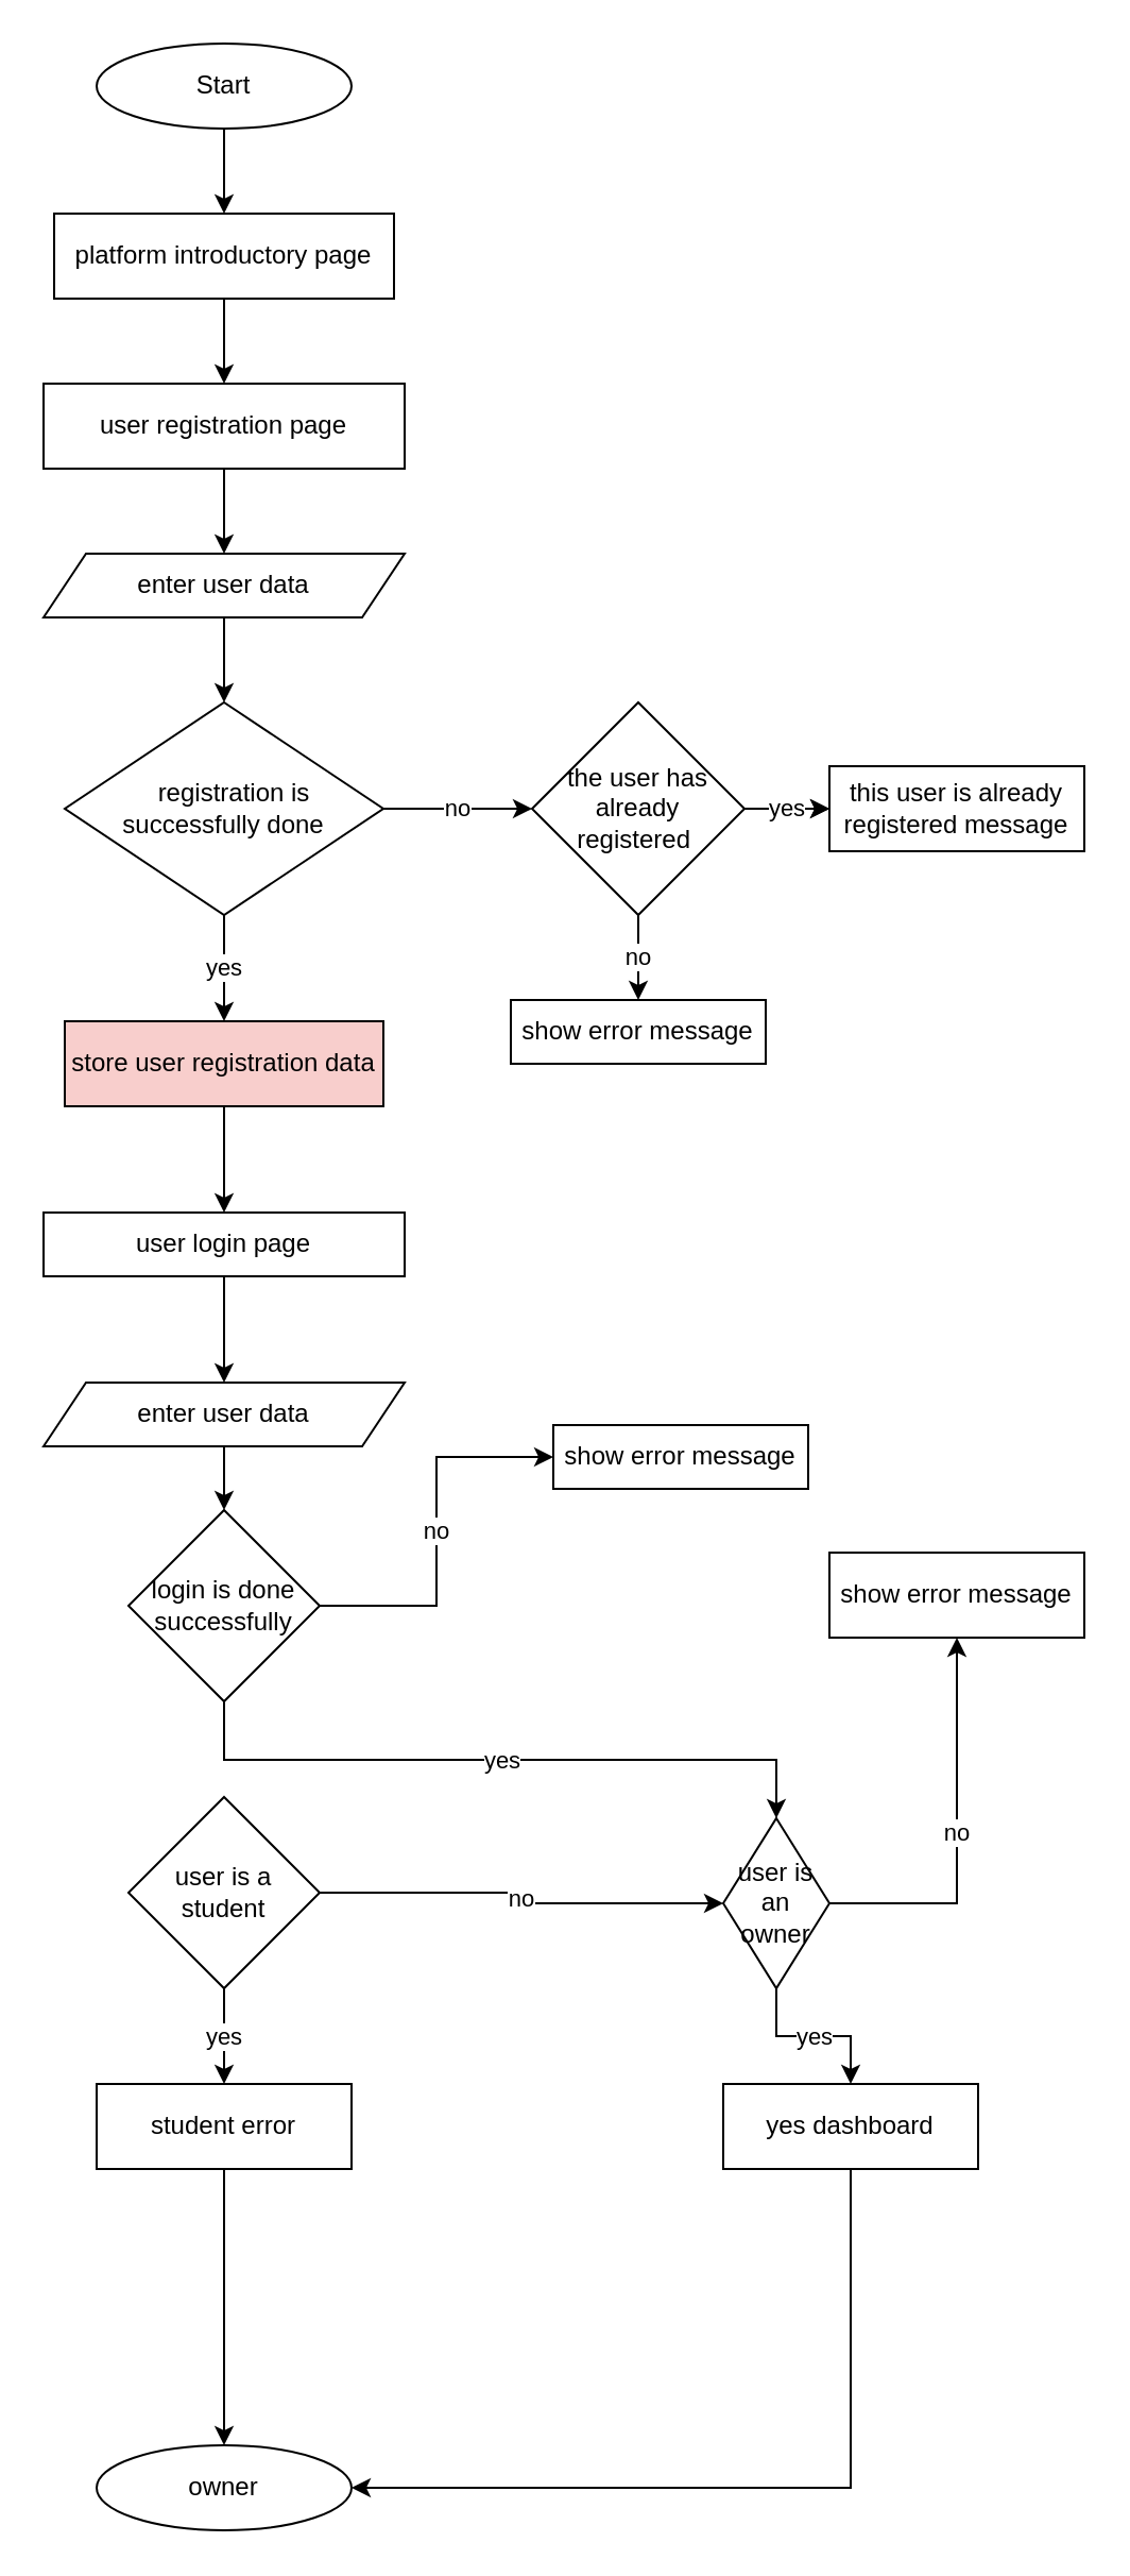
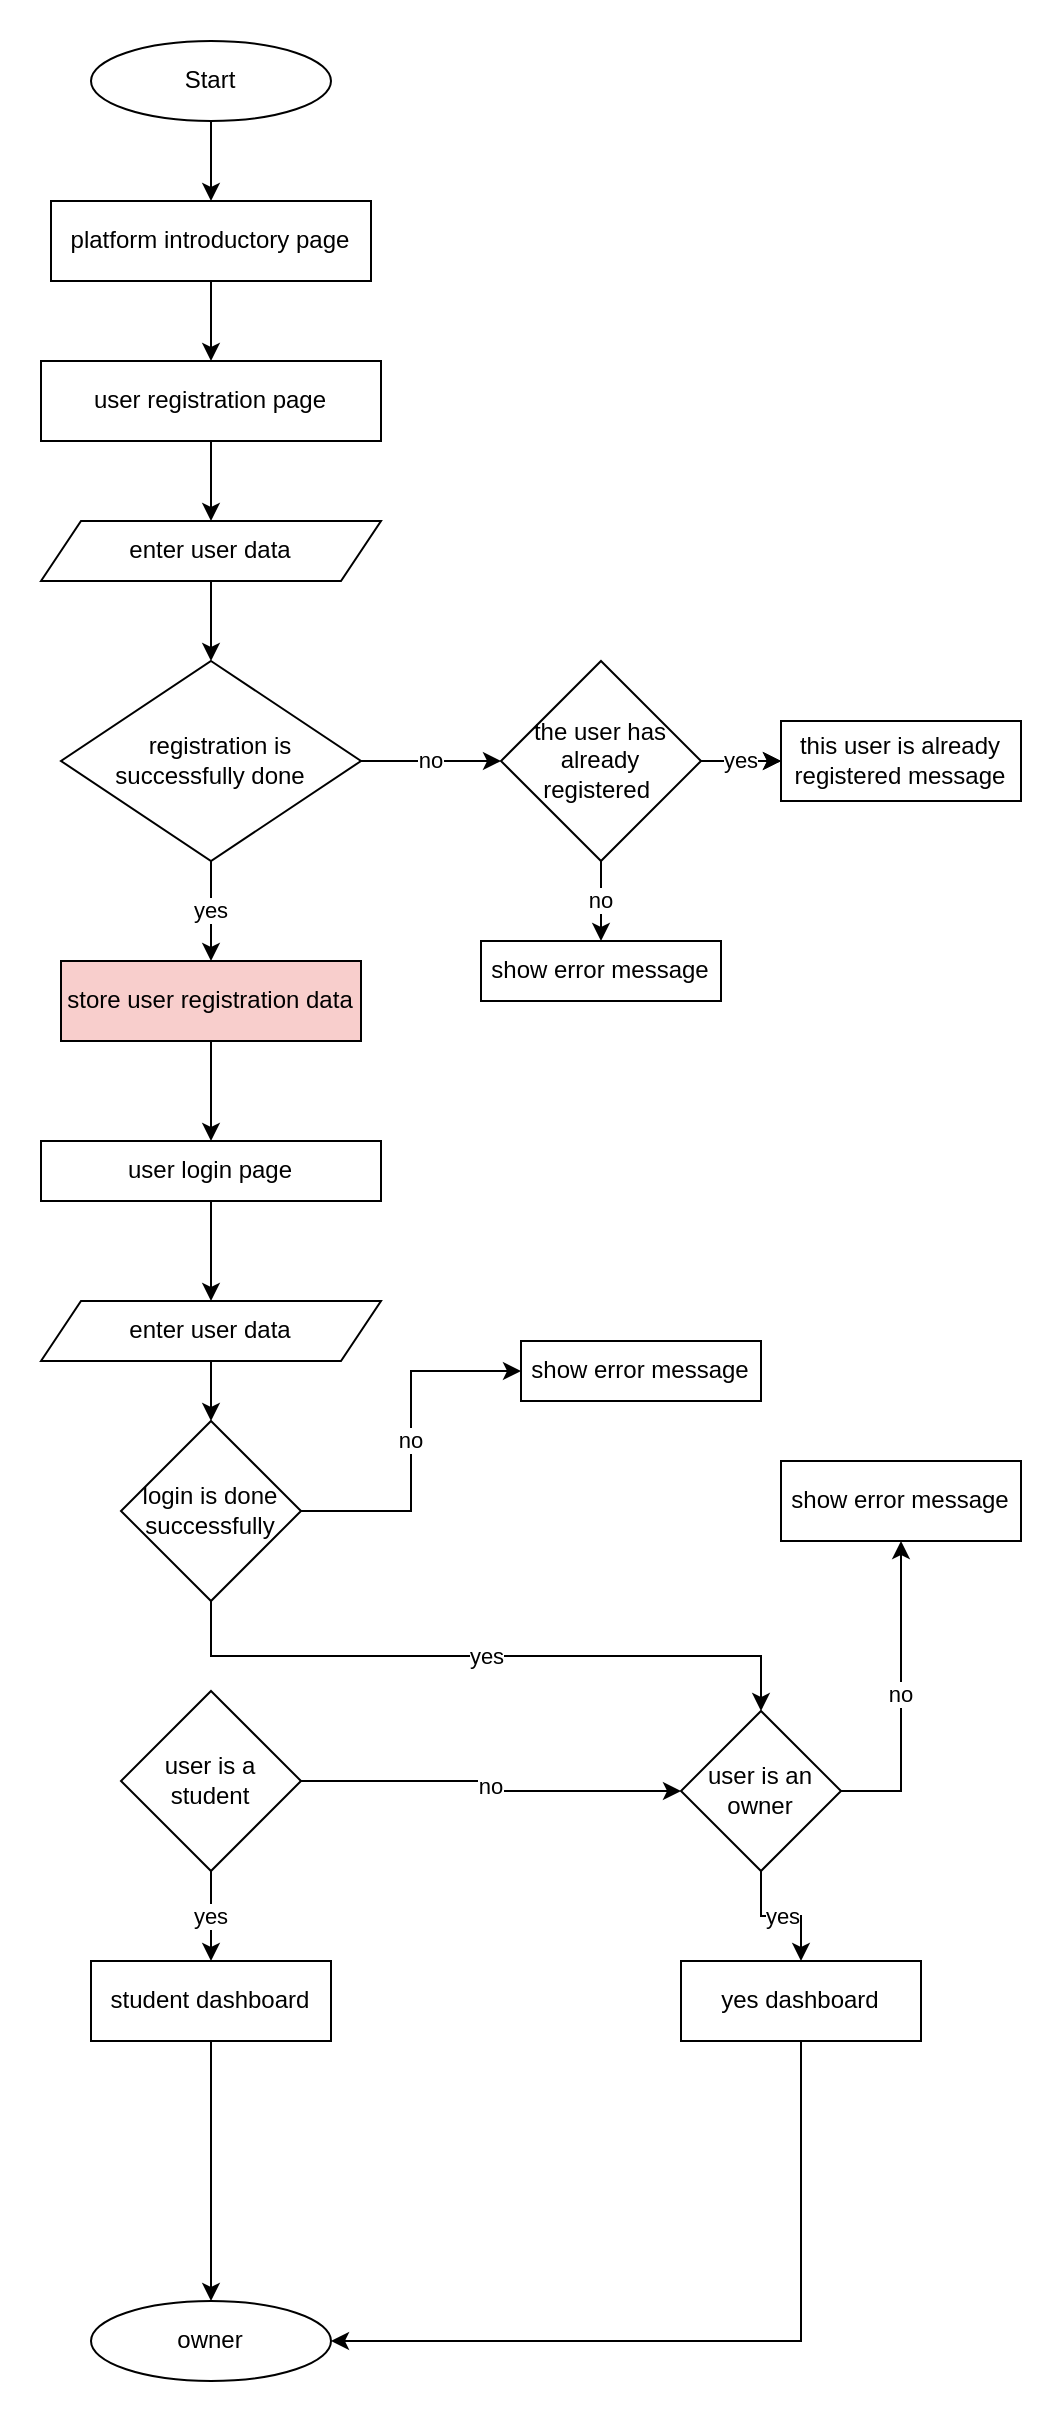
- <mxCell id="32" value="user is an owner" style="rhombus;whiteSpace=wrap;html=1;" parent="1" vertex="1"><mxGeometry x="340" y="855" width="50" height="80" as="geometry" /></mxCell>
+ <mxCell id="32" value="user is an owner" style="rhombus;whiteSpace=wrap;html=1;" parent="1" vertex="1"><mxGeometry x="340" y="855" width="80" height="80" as="geometry" /></mxCell>
- <mxCell id="34" value="student error" style="rounded=0;whiteSpace=wrap;html=1;" parent="1" vertex="1"><mxGeometry x="45" y="980" width="120" height="40" as="geometry" /></mxCell>
+ <mxCell id="34" value="student dashboard" style="rounded=0;whiteSpace=wrap;html=1;" parent="1" vertex="1"><mxGeometry x="45" y="980" width="120" height="40" as="geometry" /></mxCell>
